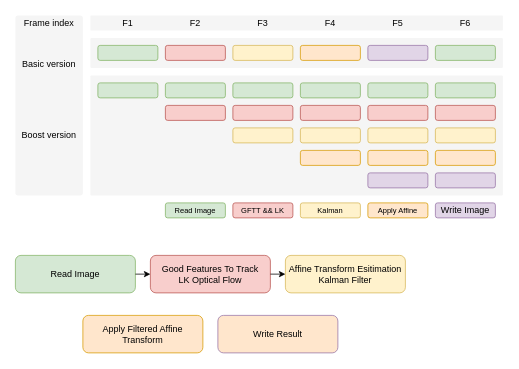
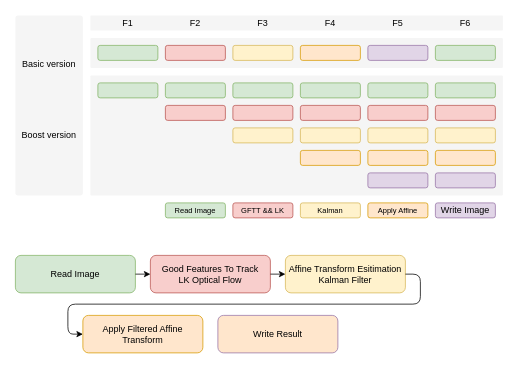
- <mxCell id="55" value="Frame index" style="text;html=1;strokeColor=none;fillColor=none;align=center;verticalAlign=middle;whiteSpace=wrap;rounded=0;" parent="12" vertex="1"><mxGeometry x="5" width="80" height="20" as="geometry" /></mxCell>
+ <mxCell id="9" style="edgeStyle=orthogonalEdgeStyle;html=1;entryX=0;entryY=0.5;entryDx=0;entryDy=0;exitX=1;exitY=0.5;exitDx=0;exitDy=0;" parent="2" source="6" target="8" edge="1"><mxGeometry relative="1" as="geometry"><mxPoint x="520" y="70" as="sourcePoint" /><Array as="points"><mxPoint x="540" y="25" /><mxPoint x="540" y="65" /><mxPoint x="70" y="65" /><mxPoint x="70" y="105" /></Array></mxGeometry></mxCell>
